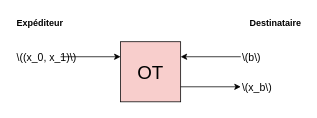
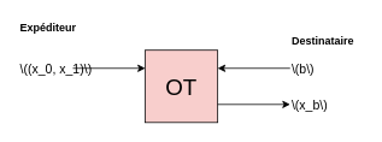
- <mxCell id="10" value="&lt;b&gt;Destinataire&lt;/b&gt;" style="text;html=1;resizable=0;points=[];autosize=1;align=left;verticalAlign=top;spacingTop=-4;" vertex="1" parent="1"><mxGeometry x="330" y="20" width="80" height="20" as="geometry" /></mxCell>
+ <mxCell id="10" value="&lt;b&gt;Destinataire&lt;/b&gt;" style="text;html=1;resizable=0;points=[];autosize=1;align=left;verticalAlign=top;spacingTop=-4;" vertex="1" parent="1"><mxGeometry x="320" y="35" width="80" height="20" as="geometry" /></mxCell>
